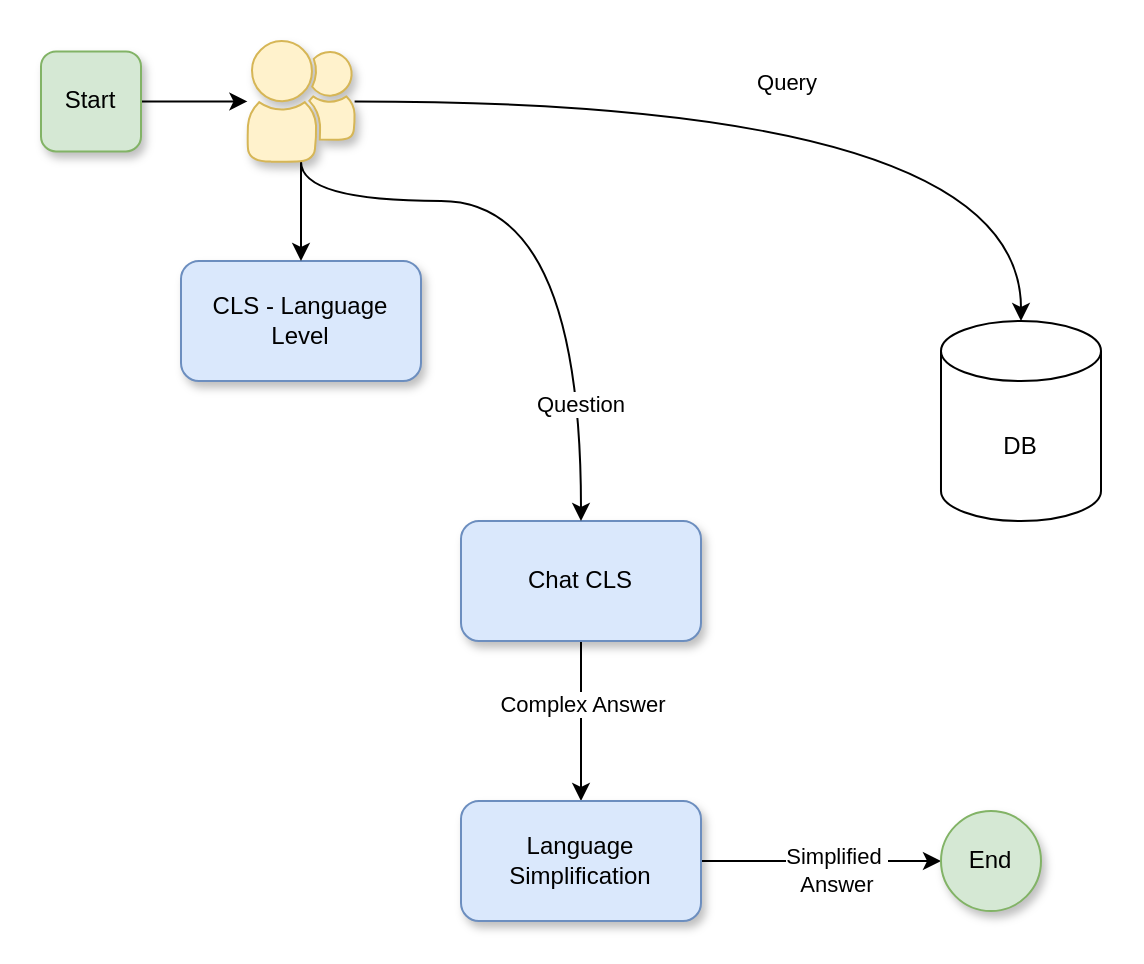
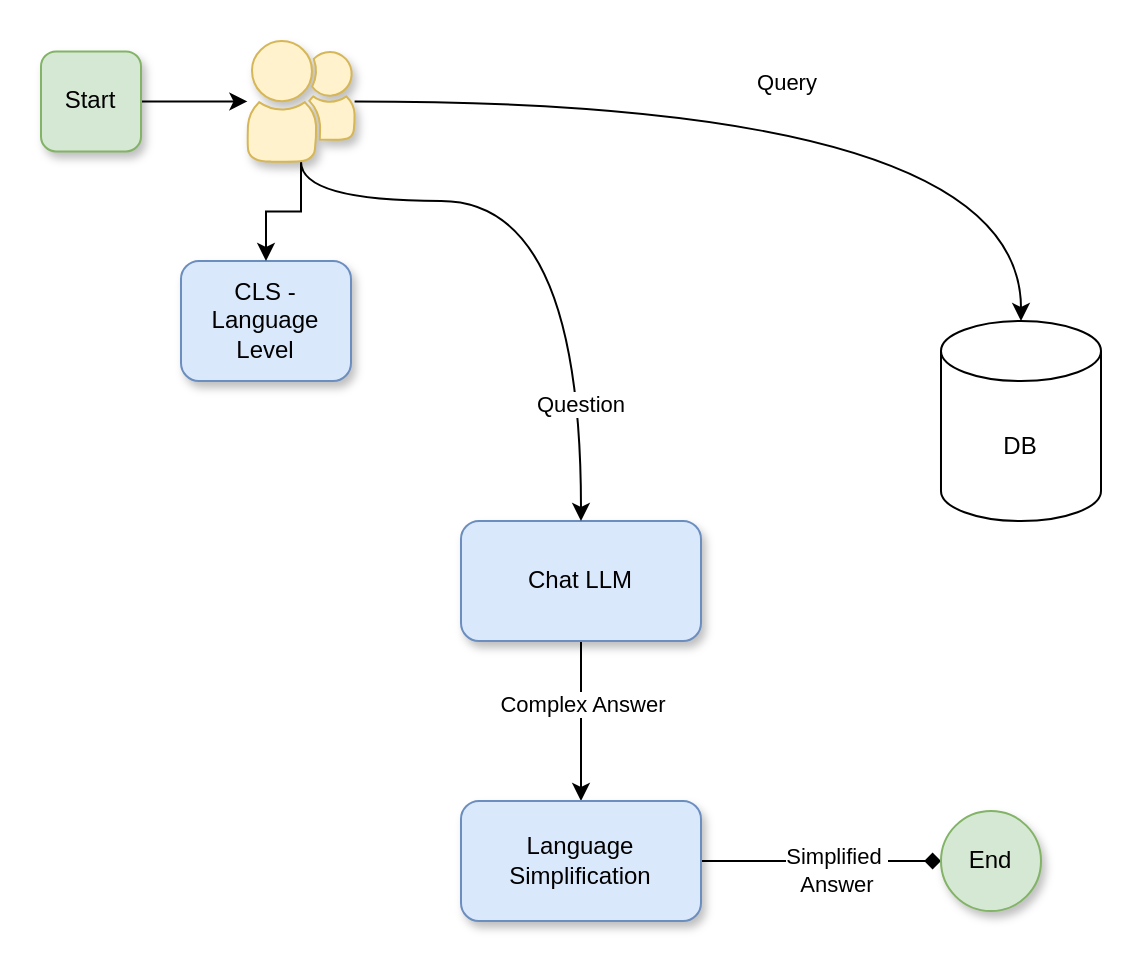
- <mxCell id="8" value="CLS - Language Level" style="rounded=1;whiteSpace=wrap;html=1;fillColor=#dae8fc;strokeColor=#6c8ebf;shadow=1;" vertex="1" parent="1"><mxGeometry x="90" y="130" width="120" height="60" as="geometry" /></mxCell>
+ <mxCell id="8" value="CLS - Language Level" style="rounded=1;whiteSpace=wrap;html=1;fillColor=#dae8fc;strokeColor=#6c8ebf;shadow=1;" vertex="1" parent="1"><mxGeometry x="90" y="130" width="85" height="60" as="geometry" /></mxCell>
- <mxCell id="4" value="Chat CLS" style="rounded=1;whiteSpace=wrap;html=1;fillColor=#dae8fc;strokeColor=#6c8ebf;shadow=1;" vertex="1" parent="1"><mxGeometry x="230" y="260" width="120" height="60" as="geometry" /></mxCell>
+ <mxCell id="4" value="Chat LLM" style="rounded=1;whiteSpace=wrap;html=1;fillColor=#dae8fc;strokeColor=#6c8ebf;shadow=1;" vertex="1" parent="1"><mxGeometry x="230" y="260" width="120" height="60" as="geometry" /></mxCell>
- <mxCell id="5" style="edgeStyle=orthogonalEdgeStyle;rounded=0;orthogonalLoop=1;jettySize=auto;html=1;entryX=0;entryY=0.5;entryDx=0;entryDy=0;" edge="1" parent="1" source="7" target="16"><mxGeometry relative="1" as="geometry"><mxPoint x="440" y="430" as="targetPoint" /></mxGeometry></mxCell>
+ <mxCell id="5" style="edgeStyle=orthogonalEdgeStyle;rounded=0;orthogonalLoop=1;jettySize=auto;html=1;entryX=0;entryY=0.5;entryDx=0;entryDy=0;endArrow=diamond;" edge="1" parent="1" source="7" target="16"><mxGeometry relative="1" as="geometry"><mxPoint x="440" y="430" as="targetPoint" /></mxGeometry></mxCell>
